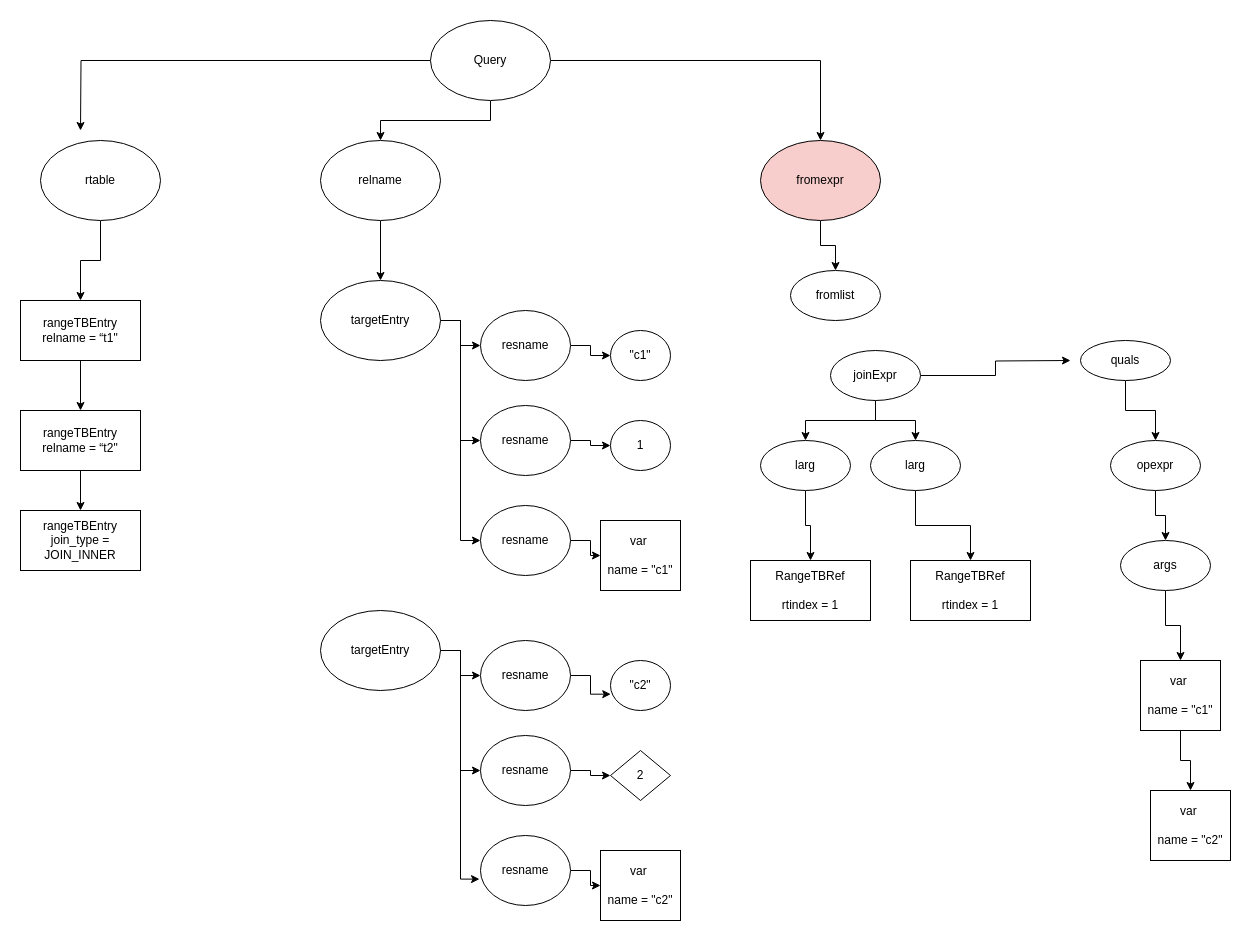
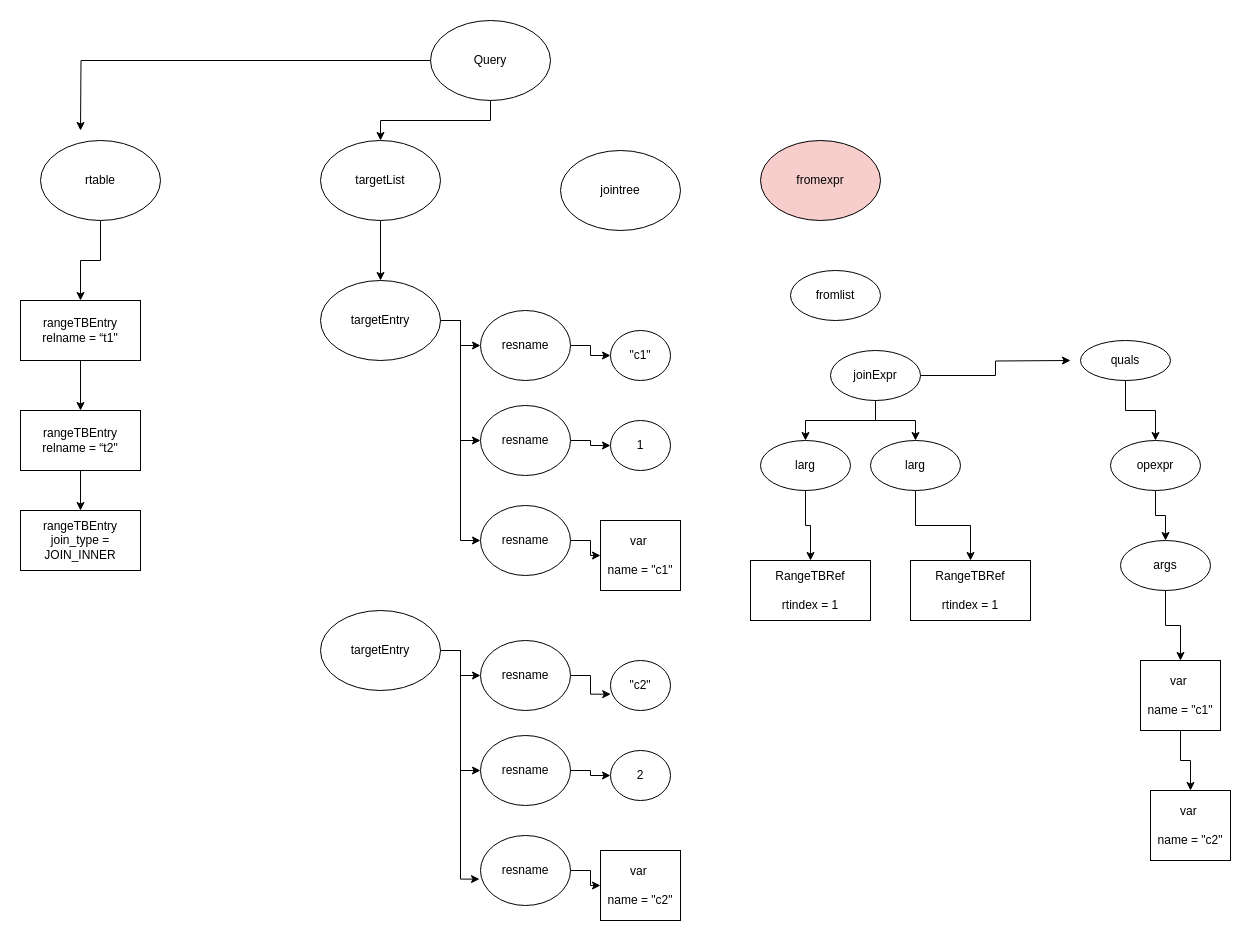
- <mxCell id="2" style="edgeStyle=orthogonalEdgeStyle;rounded=0;orthogonalLoop=1;jettySize=auto;html=1;entryX=0.5;entryY=0;entryDx=0;entryDy=0;" edge="1" parent="1" source="5" target="12"><mxGeometry relative="1" as="geometry" /></mxCell>
- <mxCell id="7" value="relname" style="ellipse;whiteSpace=wrap;html=1;" vertex="1" parent="1"><mxGeometry x="320" y="140" width="120" height="80" as="geometry" /></mxCell>
+ <mxCell id="7" value="targetList" style="ellipse;whiteSpace=wrap;html=1;" vertex="1" parent="1"><mxGeometry x="320" y="140" width="120" height="80" as="geometry" /></mxCell>
+ <mxCell id="10" value="jointree" style="ellipse;whiteSpace=wrap;html=1;" vertex="1" parent="1"><mxGeometry x="560" y="150" width="120" height="80" as="geometry" /></mxCell>
- <mxCell id="11" style="edgeStyle=orthogonalEdgeStyle;rounded=0;orthogonalLoop=1;jettySize=auto;html=1;exitX=0.5;exitY=1;exitDx=0;exitDy=0;" edge="1" parent="1" source="12" target="44"><mxGeometry relative="1" as="geometry" /></mxCell>
- <mxCell id="42" value="2" style="rhombus;whiteSpace=wrap;html=1;" vertex="1" parent="1"><mxGeometry x="610" y="750" width="60" height="50" as="geometry" /></mxCell>
+ <mxCell id="42" value="2" style="ellipse;whiteSpace=wrap;html=1;" vertex="1" parent="1"><mxGeometry x="610" y="750" width="60" height="50" as="geometry" /></mxCell>
